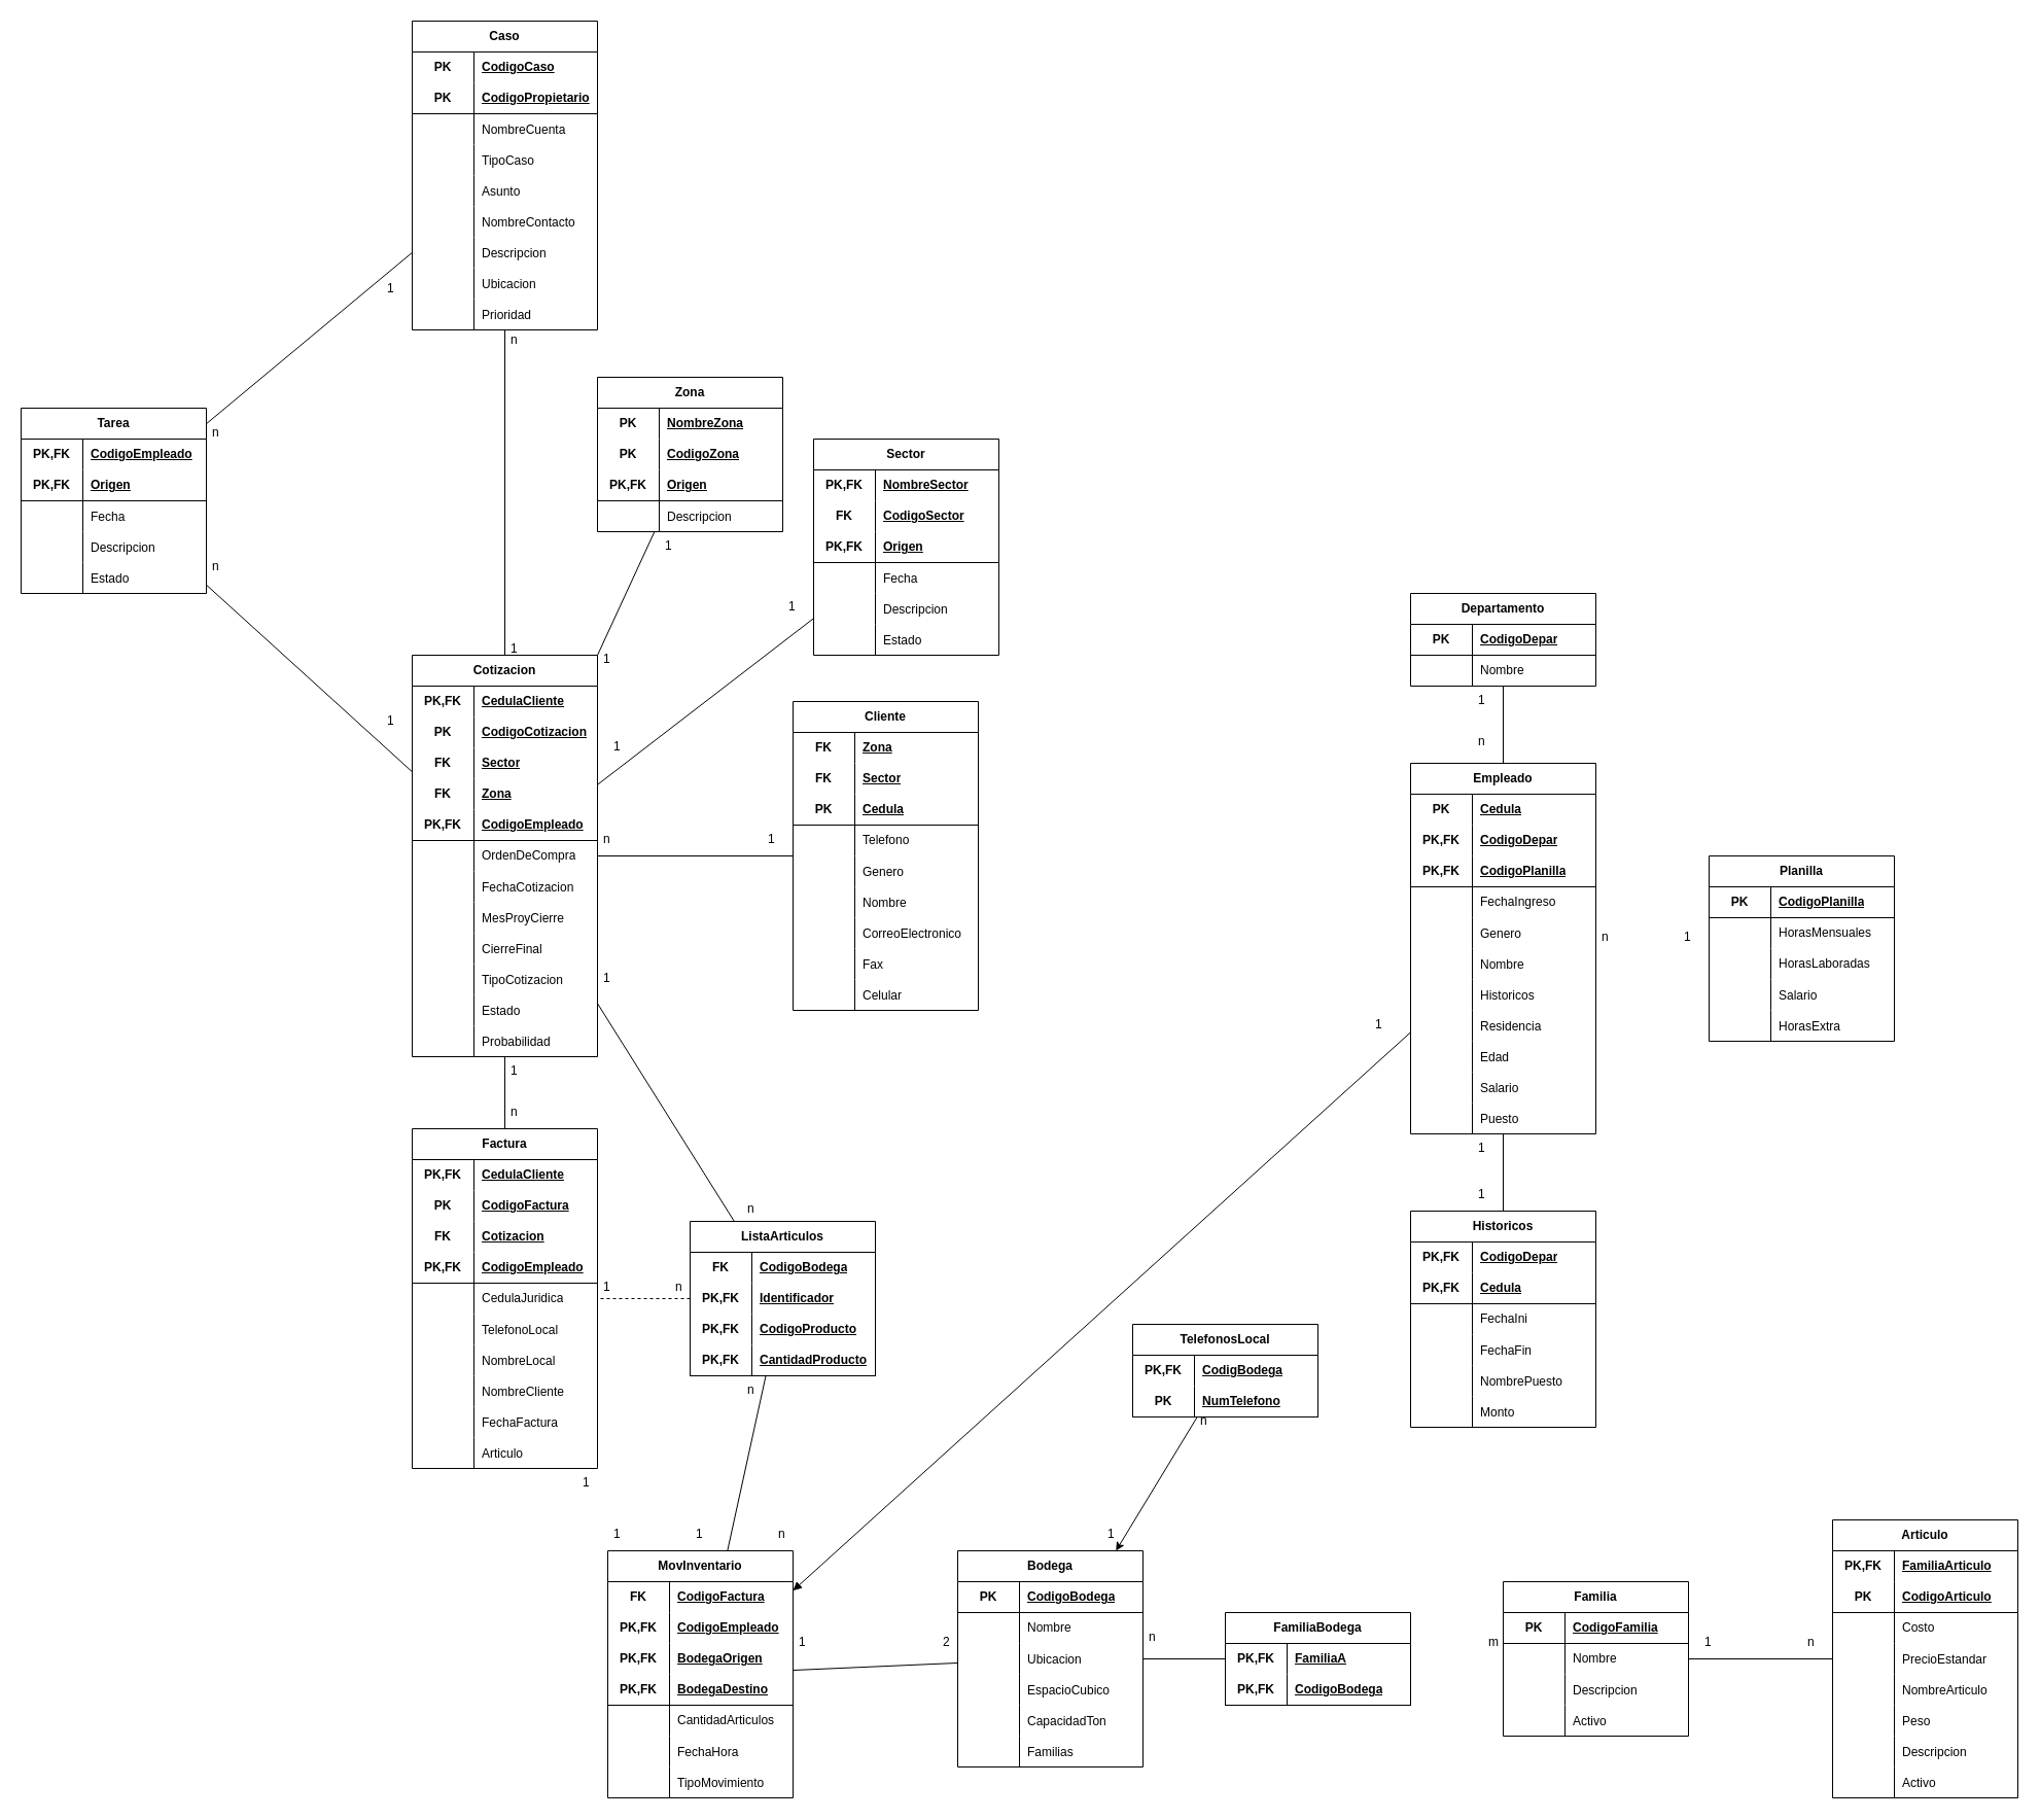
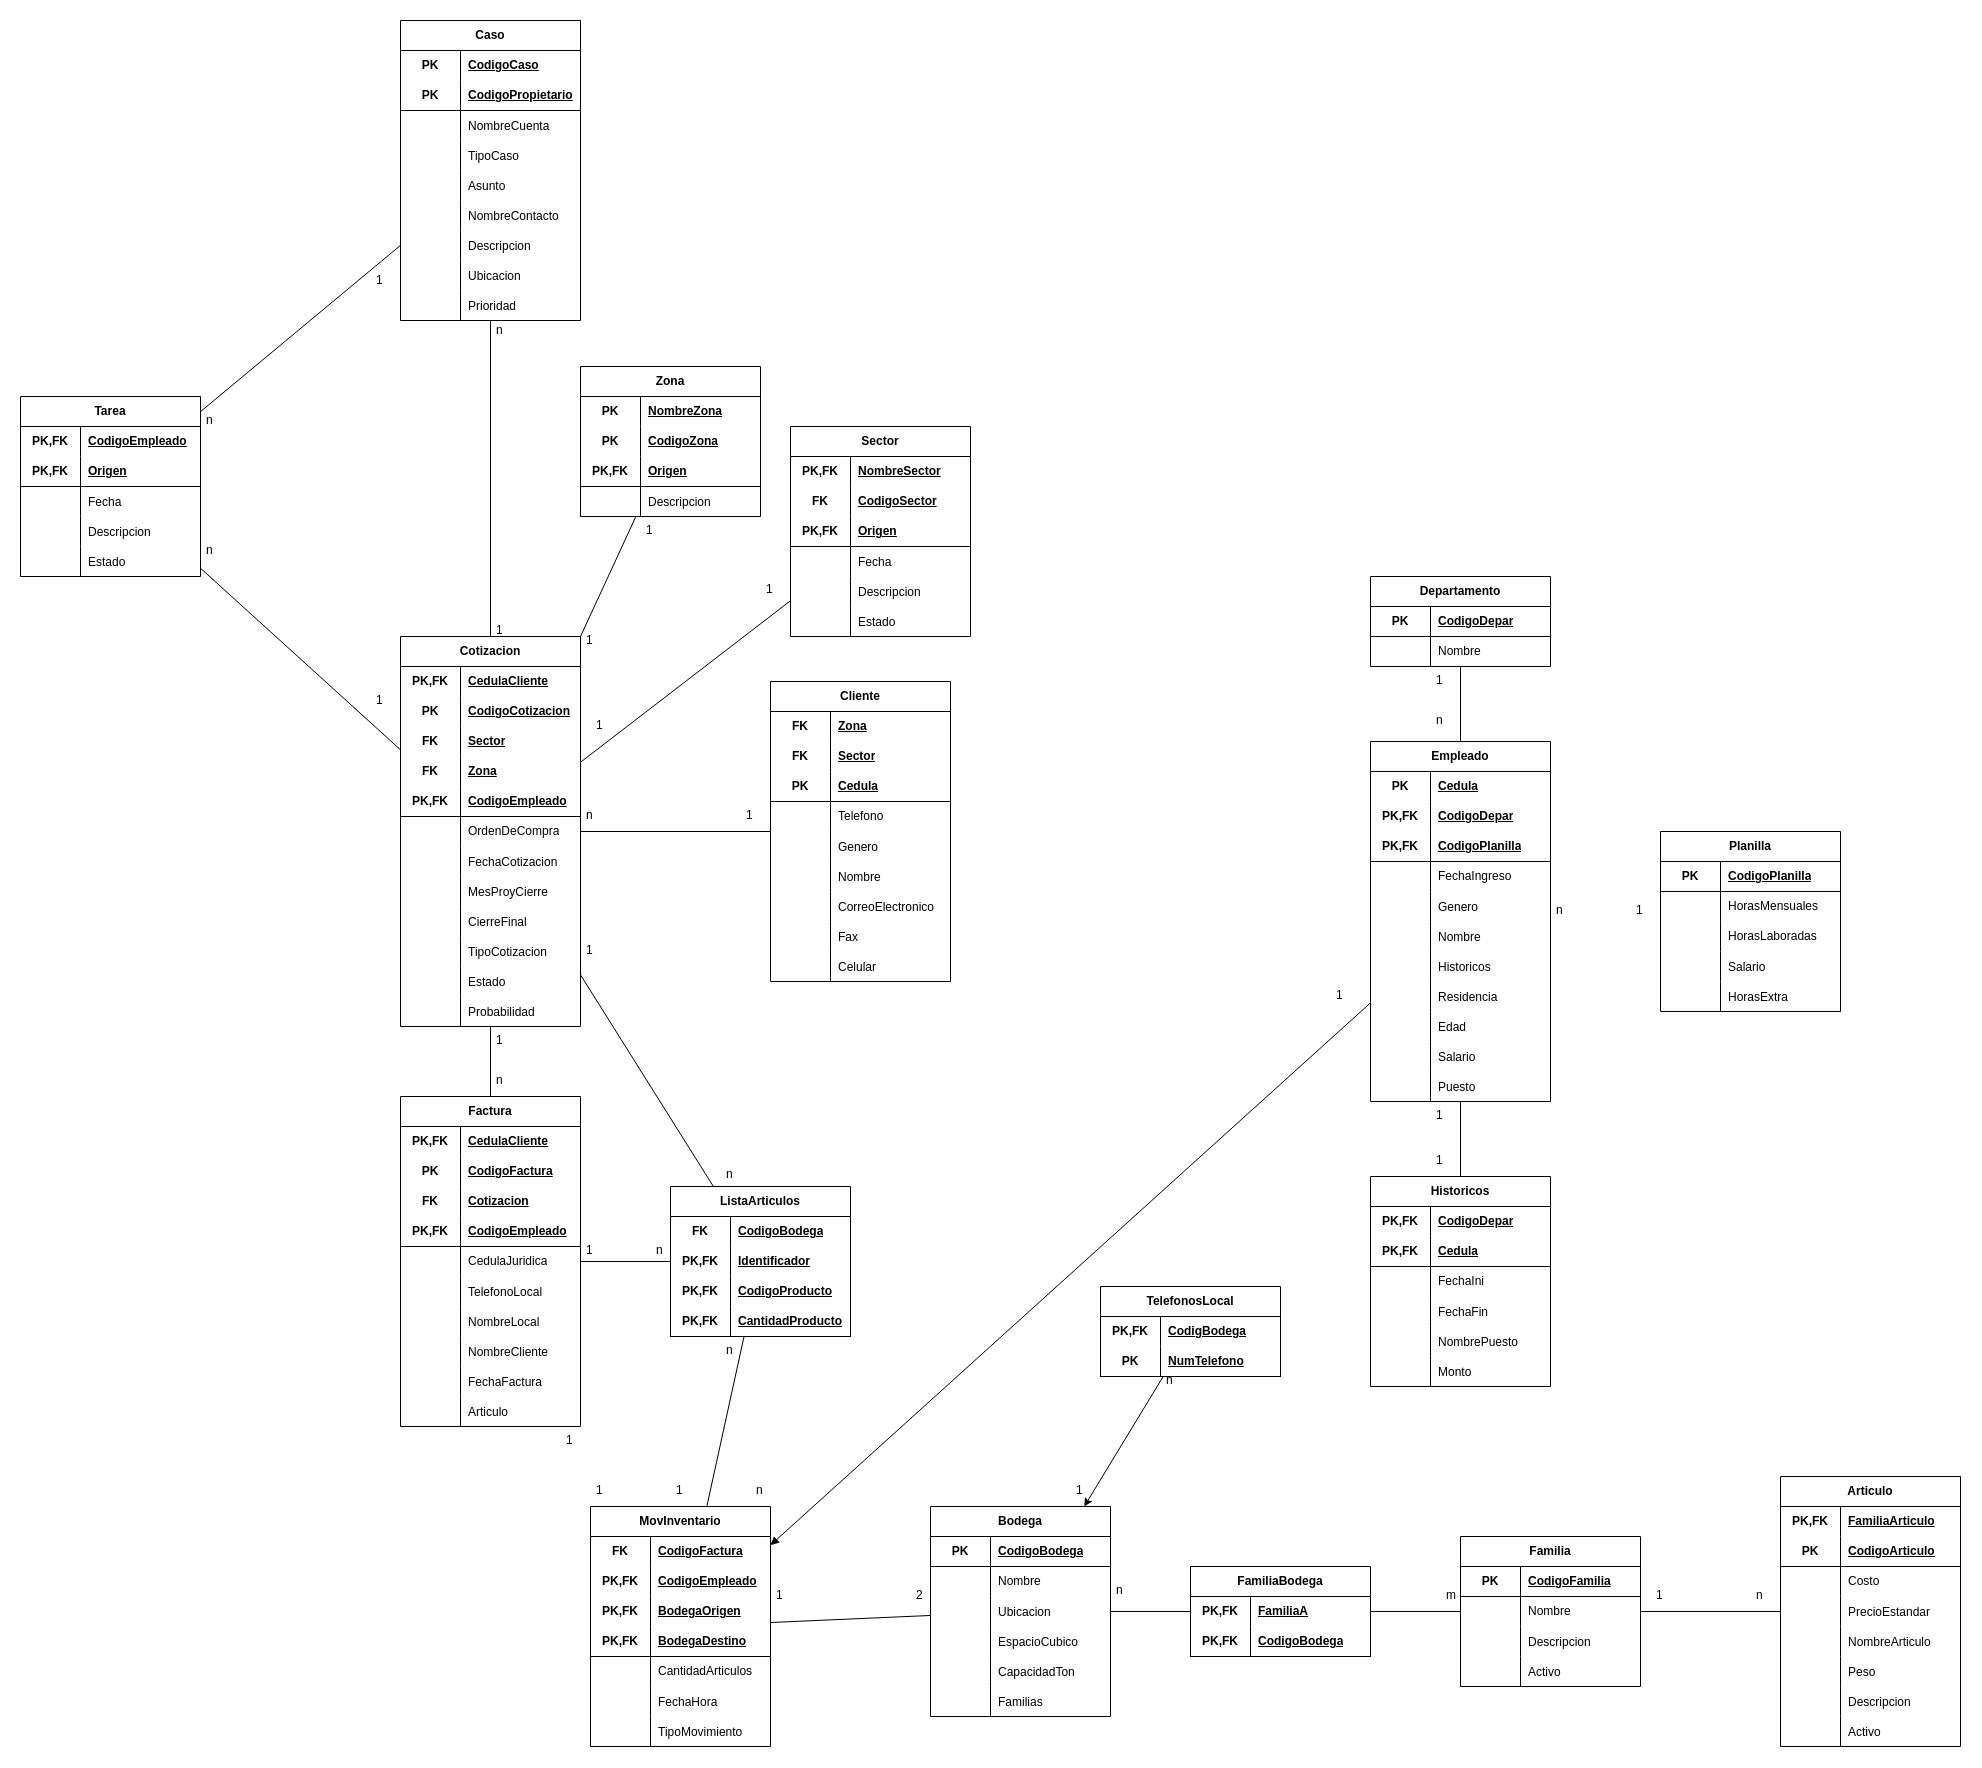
- <mxCell id="329" value="" style="endArrow=none;html=1;rounded=0;dashed=1;" parent="1" source="140" target="30" edge="1"><mxGeometry width="50" height="50" relative="1" as="geometry"><mxPoint x="950" y="1346" as="sourcePoint" /><mxPoint x="1003" y="1496" as="targetPoint" /></mxGeometry></mxCell>
+ <mxCell id="329" value="" style="endArrow=none;html=1;rounded=0;" parent="1" source="140" target="30" edge="1"><mxGeometry width="50" height="50" relative="1" as="geometry"><mxPoint x="950" y="1346" as="sourcePoint" /><mxPoint x="1003" y="1496" as="targetPoint" /></mxGeometry></mxCell>
+ <mxCell id="326" value="" style="endArrow=none;html=1;rounded=0;" parent="1" source="127" target="319" edge="1"><mxGeometry width="50" height="50" relative="1" as="geometry"><mxPoint x="1250" y="1623" as="sourcePoint" /><mxPoint x="1120" y="1604" as="targetPoint" /></mxGeometry></mxCell>
